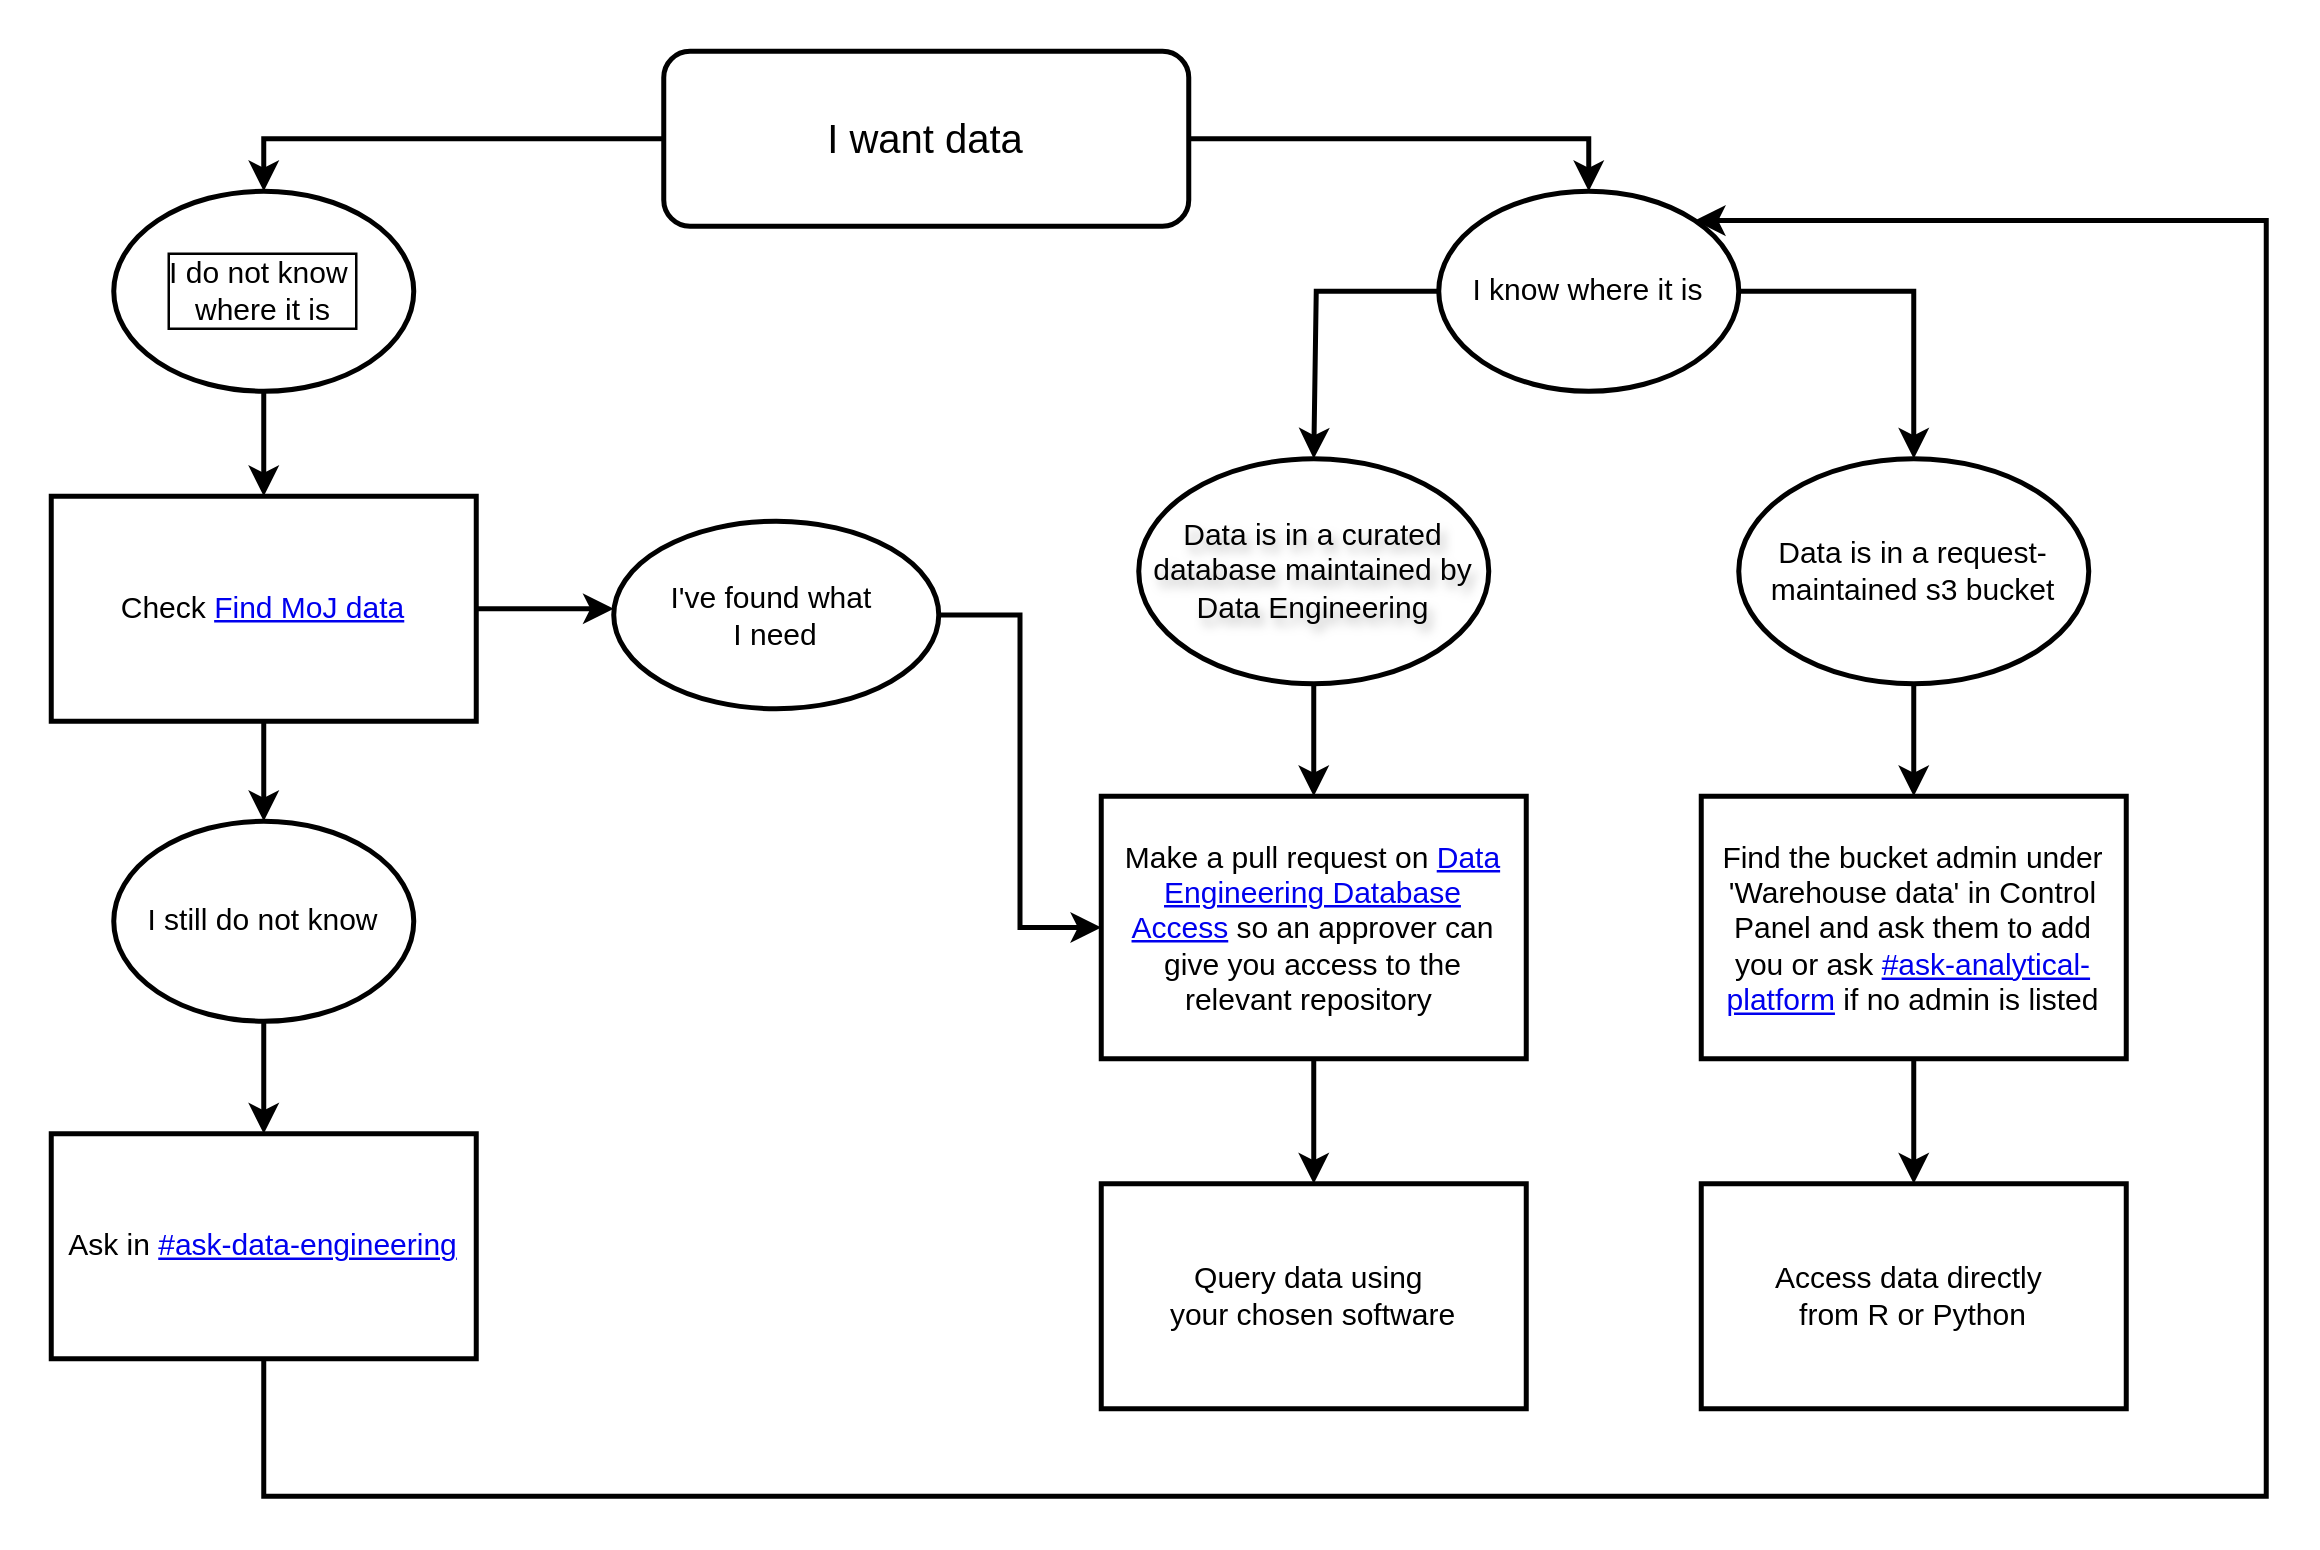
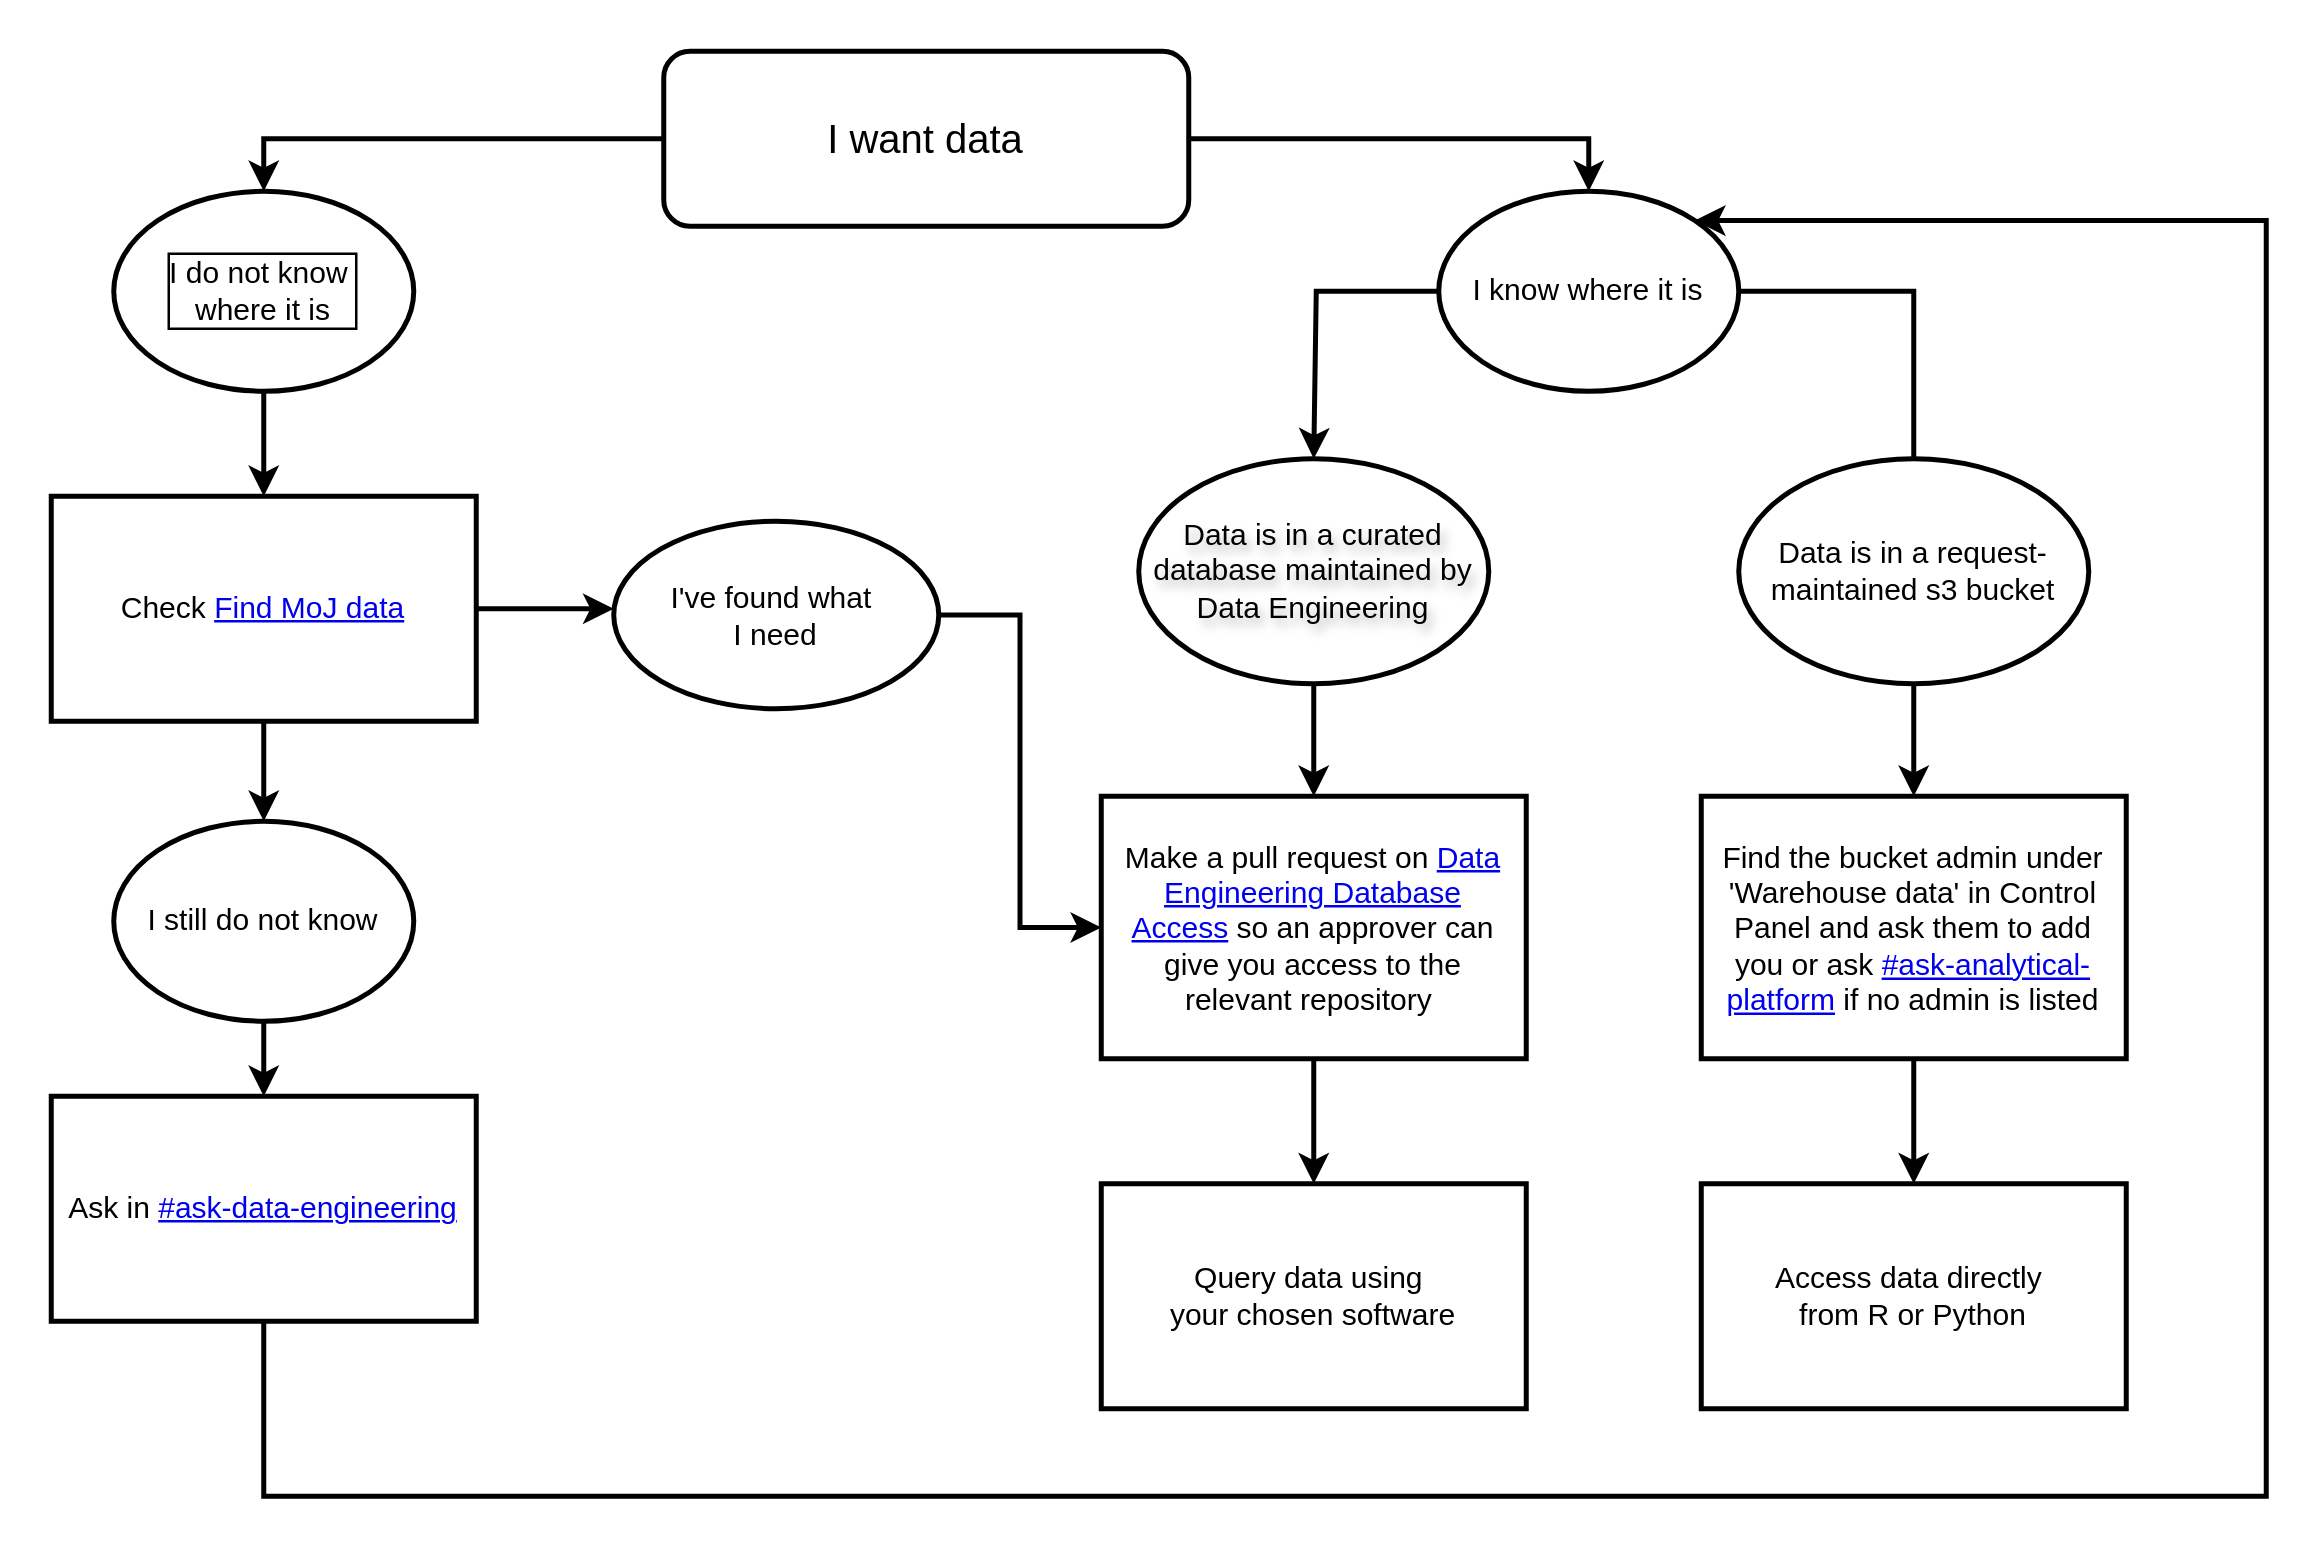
- <mxCell id="6" style="edgeStyle=orthogonalEdgeStyle;rounded=0;orthogonalLoop=1;jettySize=auto;html=1;exitX=1;exitY=0.5;exitDx=0;exitDy=0;entryX=0.5;entryY=0;entryDx=0;entryDy=0;labelBackgroundColor=none;fontColor=light-dark(#000000, #1b1d1e);strokeColor=light-dark(#000000,#000000);strokeWidth=2;" edge="1" parent="1" source="7" target="15"><mxGeometry relative="1" as="geometry" /></mxCell>
+ <mxCell id="6" style="edgeStyle=orthogonalEdgeStyle;rounded=0;orthogonalLoop=1;jettySize=auto;html=1;exitX=1;exitY=0.5;exitDx=0;exitDy=0;entryX=0.5;entryY=0;entryDx=0;entryDy=0;labelBackgroundColor=none;fontColor=light-dark(#000000, #1b1d1e);strokeColor=light-dark(#000000,#000000);strokeWidth=2;endArrow=none;" edge="1" parent="1" source="7" target="15"><mxGeometry relative="1" as="geometry" /></mxCell>
- <mxCell id="26" value="Ask in &lt;a href=&quot;https://moj.enterprise.slack.com/archives/C8X3PP1TN&quot;&gt;#ask-data-engineering&lt;/a&gt;" style="rounded=0;whiteSpace=wrap;html=1;labelBackgroundColor=none;fontColor=light-dark(#000000, #1b1d1e);strokeColor=light-dark(#000000,#000000);fillColor=light-dark(#FFFFFF,#FFFFFF);strokeWidth=2;" vertex="1" parent="1"><mxGeometry x="20" y="453" width="170" height="90" as="geometry" /></mxCell>
+ <mxCell id="26" value="Ask in &lt;a href=&quot;https://moj.enterprise.slack.com/archives/C8X3PP1TN&quot;&gt;#ask-data-engineering&lt;/a&gt;" style="rounded=0;whiteSpace=wrap;html=1;labelBackgroundColor=none;fontColor=light-dark(#000000, #1b1d1e);strokeColor=light-dark(#000000,#000000);fillColor=light-dark(#FFFFFF,#FFFFFF);strokeWidth=2;" vertex="1" parent="1"><mxGeometry x="20" y="438" width="170" height="90" as="geometry" /></mxCell>
